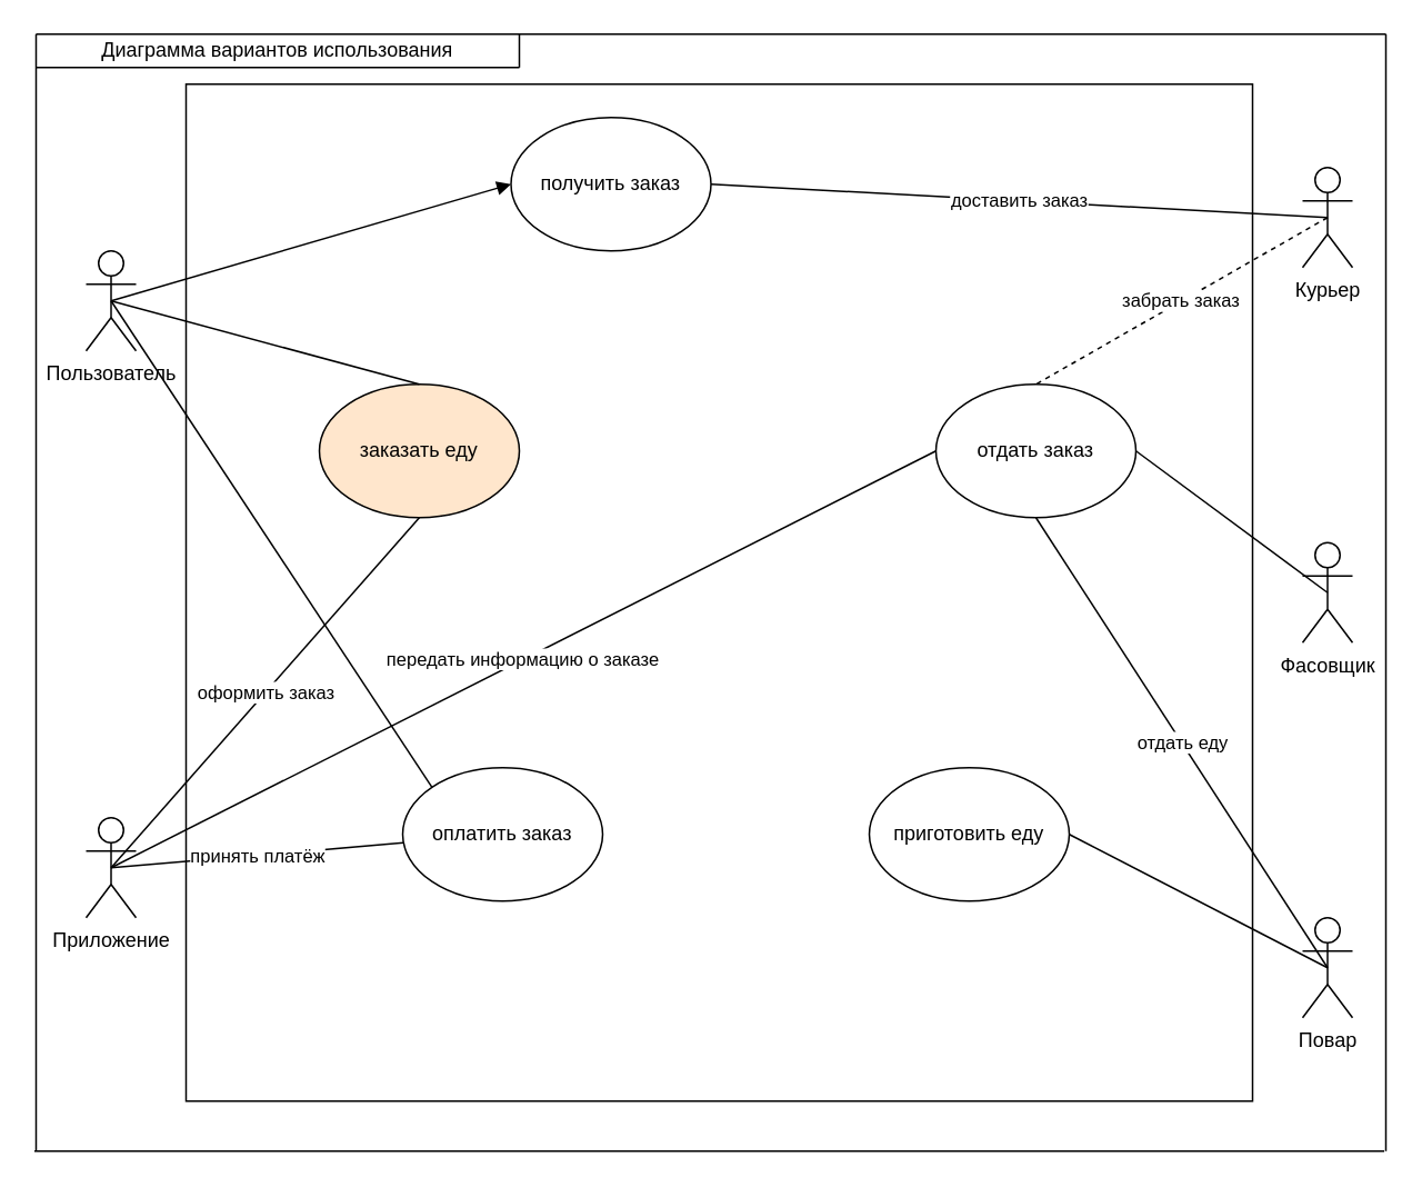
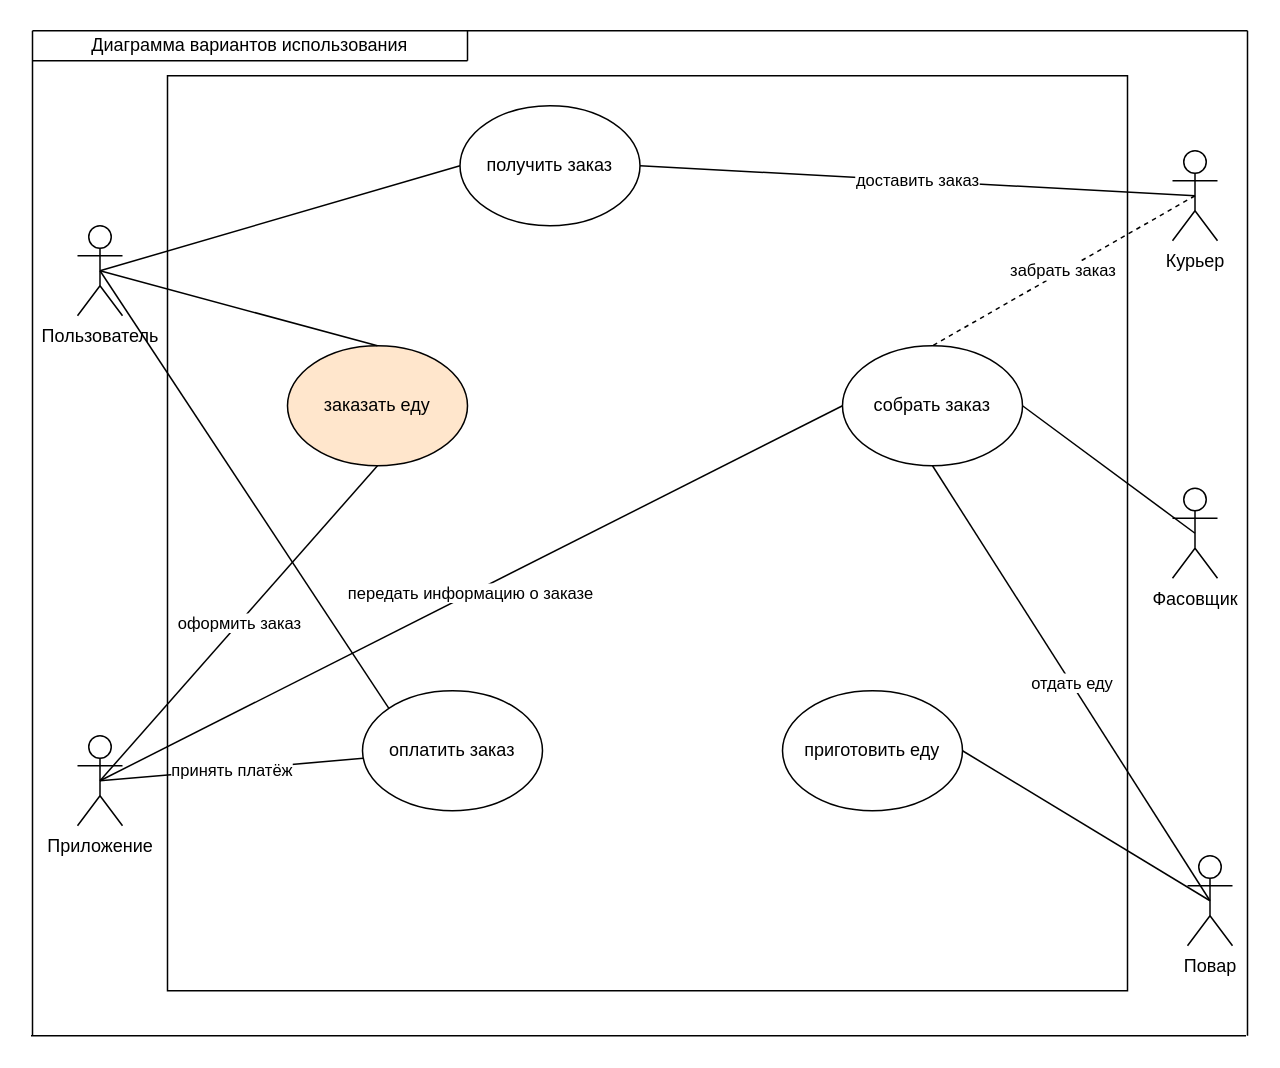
- <mxCell id="20" value="" style="endArrow=block;html=1;rounded=0;entryX=0;entryY=0.5;entryDx=0;entryDy=0;exitX=0.5;exitY=0.5;exitDx=0;exitDy=0;exitPerimeter=0;" edge="1" parent="1" source="2" target="7"><mxGeometry width="50" height="50" relative="1" as="geometry"><mxPoint x="401" y="430" as="sourcePoint" /><mxPoint x="451" y="380" as="targetPoint" /></mxGeometry></mxCell>
+ <mxCell id="20" value="" style="endArrow=none;html=1;rounded=0;entryX=0;entryY=0.5;entryDx=0;entryDy=0;exitX=0.5;exitY=0.5;exitDx=0;exitDy=0;exitPerimeter=0;" edge="1" parent="1" source="2" target="7"><mxGeometry width="50" height="50" relative="1" as="geometry"><mxPoint x="401" y="430" as="sourcePoint" /><mxPoint x="451" y="380" as="targetPoint" /></mxGeometry></mxCell>
- <mxCell id="8" value="отдать заказ" style="ellipse;whiteSpace=wrap;html=1;" vertex="1" parent="1"><mxGeometry x="561" y="230" width="120" height="80" as="geometry" /></mxCell>
+ <mxCell id="8" value="собрать заказ" style="ellipse;whiteSpace=wrap;html=1;" vertex="1" parent="1"><mxGeometry x="561" y="230" width="120" height="80" as="geometry" /></mxCell>
- <mxCell id="5" value="Повар" style="shape=umlActor;verticalLabelPosition=bottom;verticalAlign=top;html=1;outlineConnect=0;" vertex="1" parent="1"><mxGeometry x="781" y="550" width="30" height="60" as="geometry" /></mxCell>
+ <mxCell id="5" value="Повар" style="shape=umlActor;verticalLabelPosition=bottom;verticalAlign=top;html=1;outlineConnect=0;" vertex="1" parent="1"><mxGeometry x="791" y="570" width="30" height="60" as="geometry" /></mxCell>
